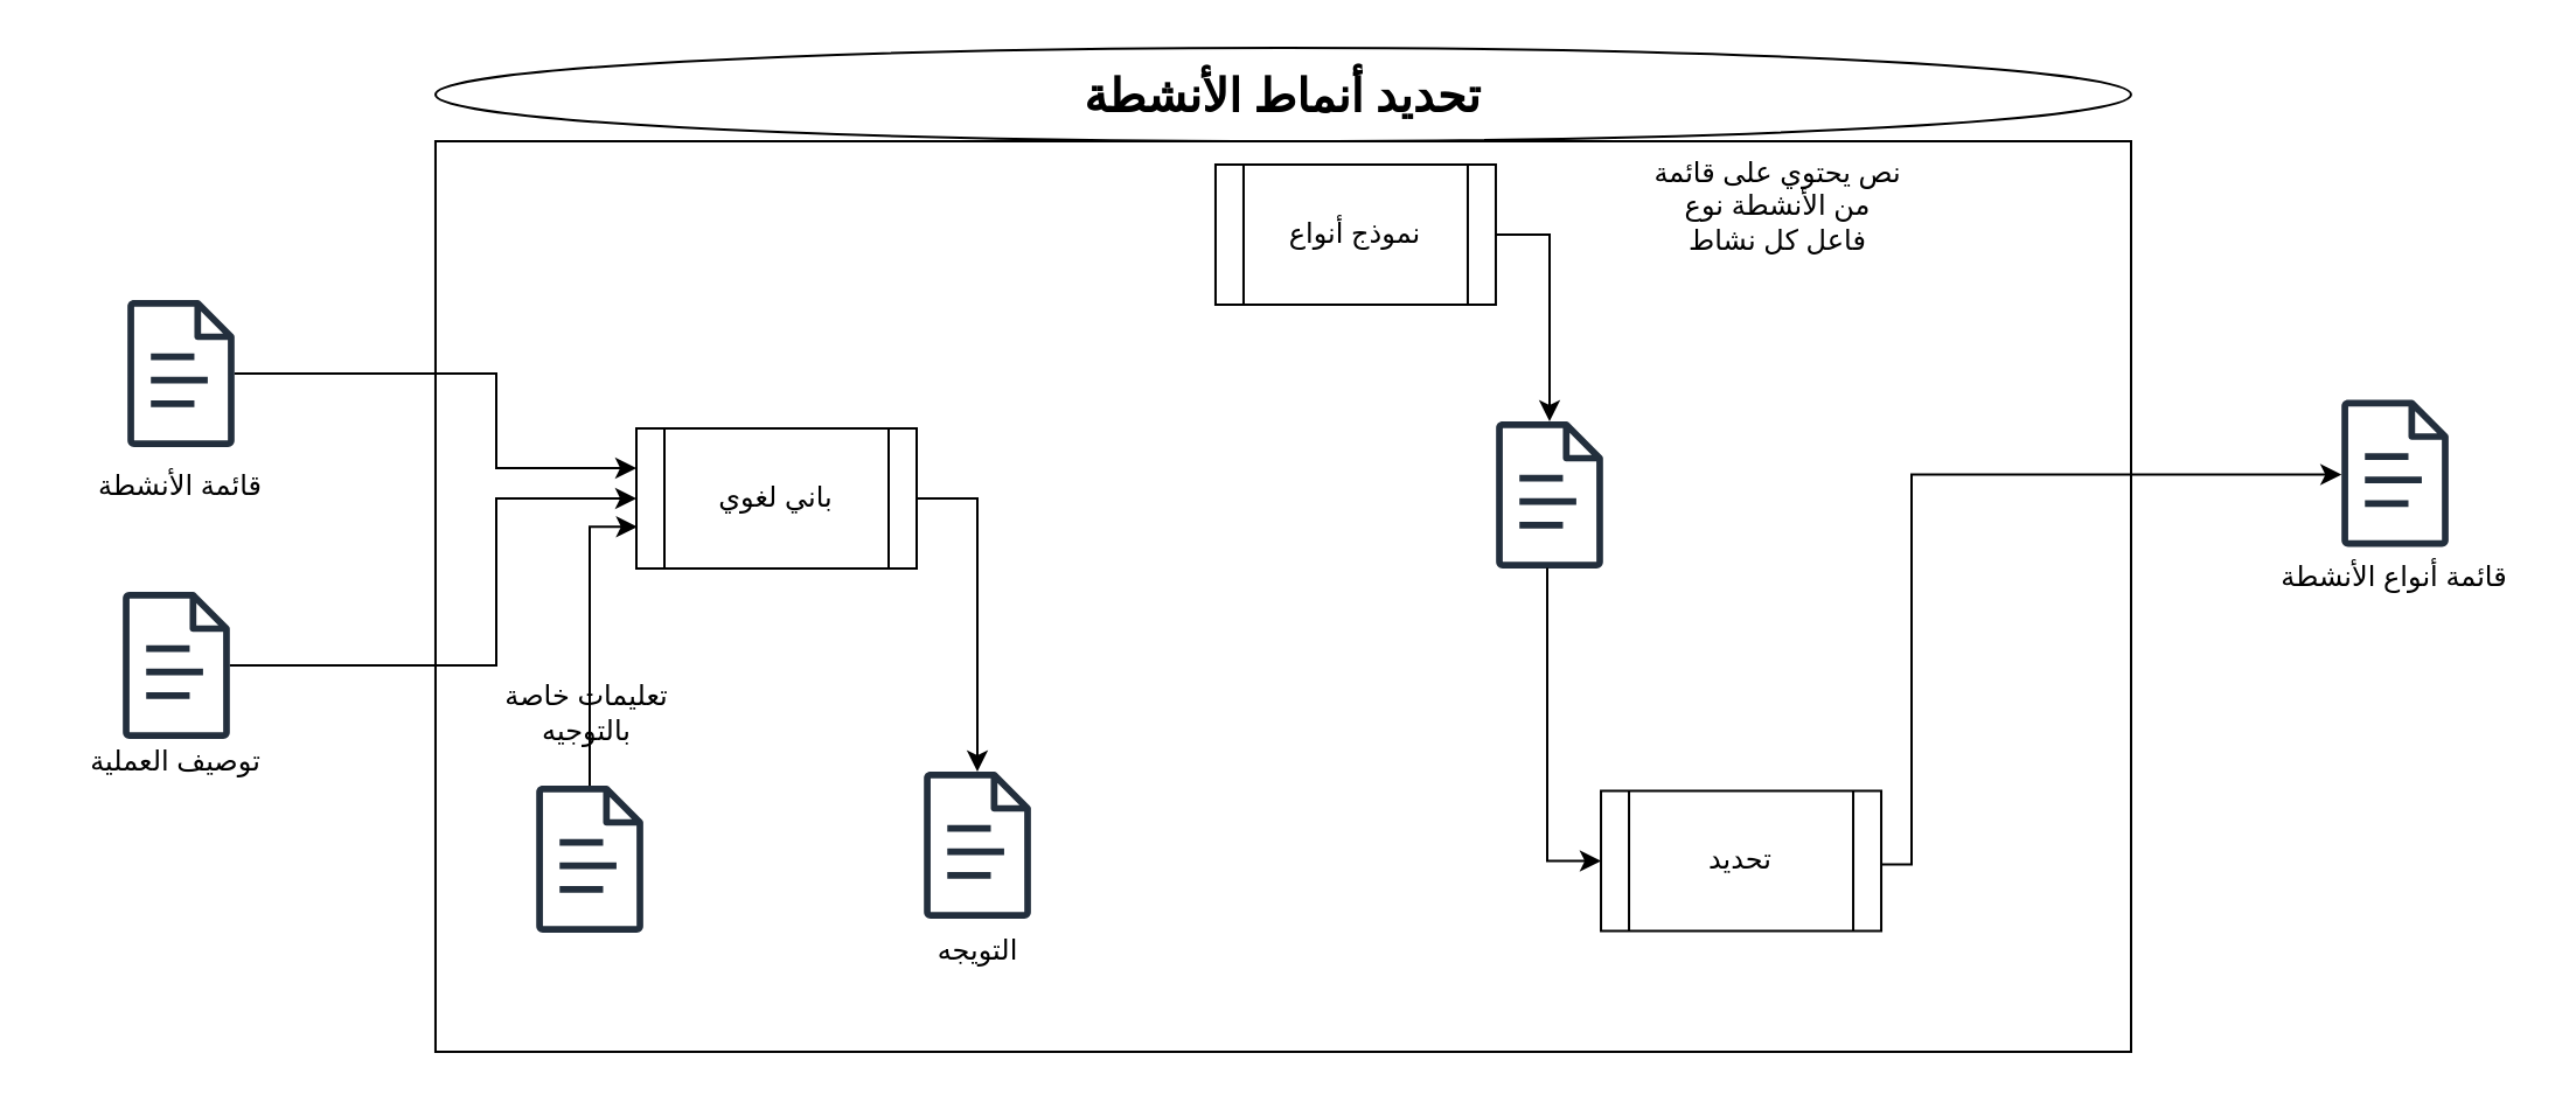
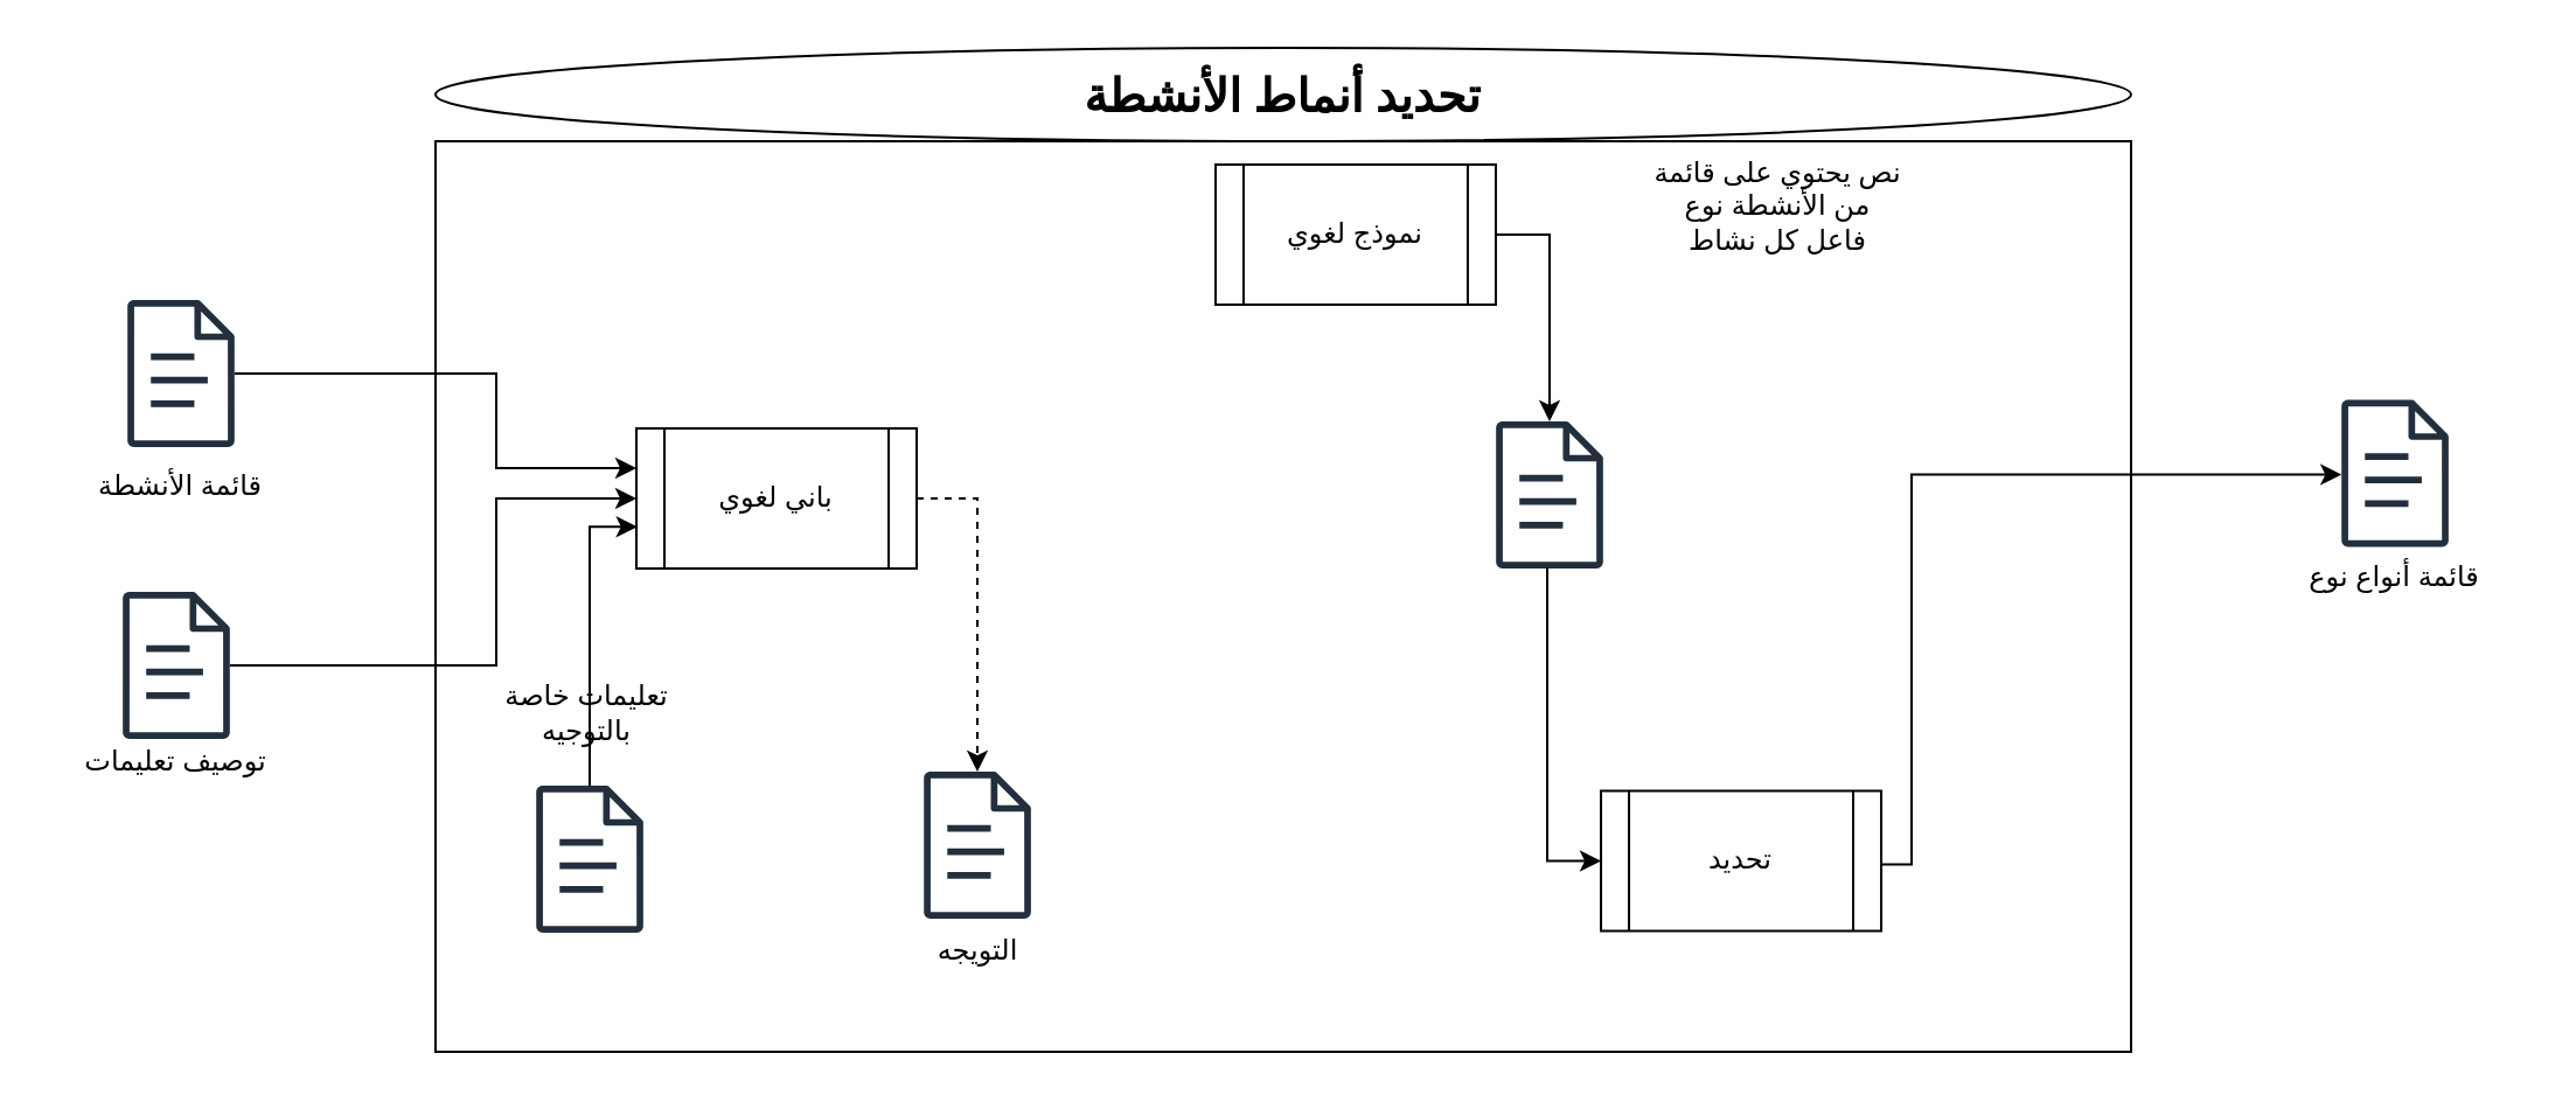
- <mxCell id="17" value="نموذج أنواع" style="shape=process;whiteSpace=wrap;html=1;backgroundOutline=1;" vertex="1" parent="1"><mxGeometry x="519.98" y="70" width="120" height="60" as="geometry" /></mxCell>
+ <mxCell id="17" value="نموذج لغوي" style="shape=process;whiteSpace=wrap;html=1;backgroundOutline=1;" vertex="1" parent="1"><mxGeometry x="519.98" y="70" width="120" height="60" as="geometry" /></mxCell>
- <mxCell id="23" value="قائمة أنواع الأنشطة" style="text;html=1;align=center;verticalAlign=middle;whiteSpace=wrap;rounded=0;" vertex="1" parent="1"><mxGeometry x="970.02" y="236.75" width="110" height="20" as="geometry" /></mxCell>
+ <mxCell id="23" value="قائمة أنواع نوع" style="text;html=1;align=center;verticalAlign=middle;whiteSpace=wrap;rounded=0;" vertex="1" parent="1"><mxGeometry x="970.02" y="236.75" width="110" height="20" as="geometry" /></mxCell>
- <mxCell id="12" style="edgeStyle=orthogonalEdgeStyle;rounded=0;orthogonalLoop=1;jettySize=auto;html=1;" edge="1" parent="1" source="13" target="14"><mxGeometry relative="1" as="geometry" /></mxCell>
+ <mxCell id="12" style="edgeStyle=orthogonalEdgeStyle;rounded=0;orthogonalLoop=1;jettySize=auto;html=1;dashed=1;" edge="1" parent="1" source="13" target="14"><mxGeometry relative="1" as="geometry" /></mxCell>
- <mxCell id="9" value="توصيف العملية" style="text;html=1;align=center;verticalAlign=middle;whiteSpace=wrap;rounded=0;" vertex="1" parent="1"><mxGeometry x="20" y="316" width="110" height="20" as="geometry" /></mxCell>
+ <mxCell id="9" value="توصيف تعليمات" style="text;html=1;align=center;verticalAlign=middle;whiteSpace=wrap;rounded=0;" vertex="1" parent="1"><mxGeometry x="20" y="316" width="110" height="20" as="geometry" /></mxCell>
